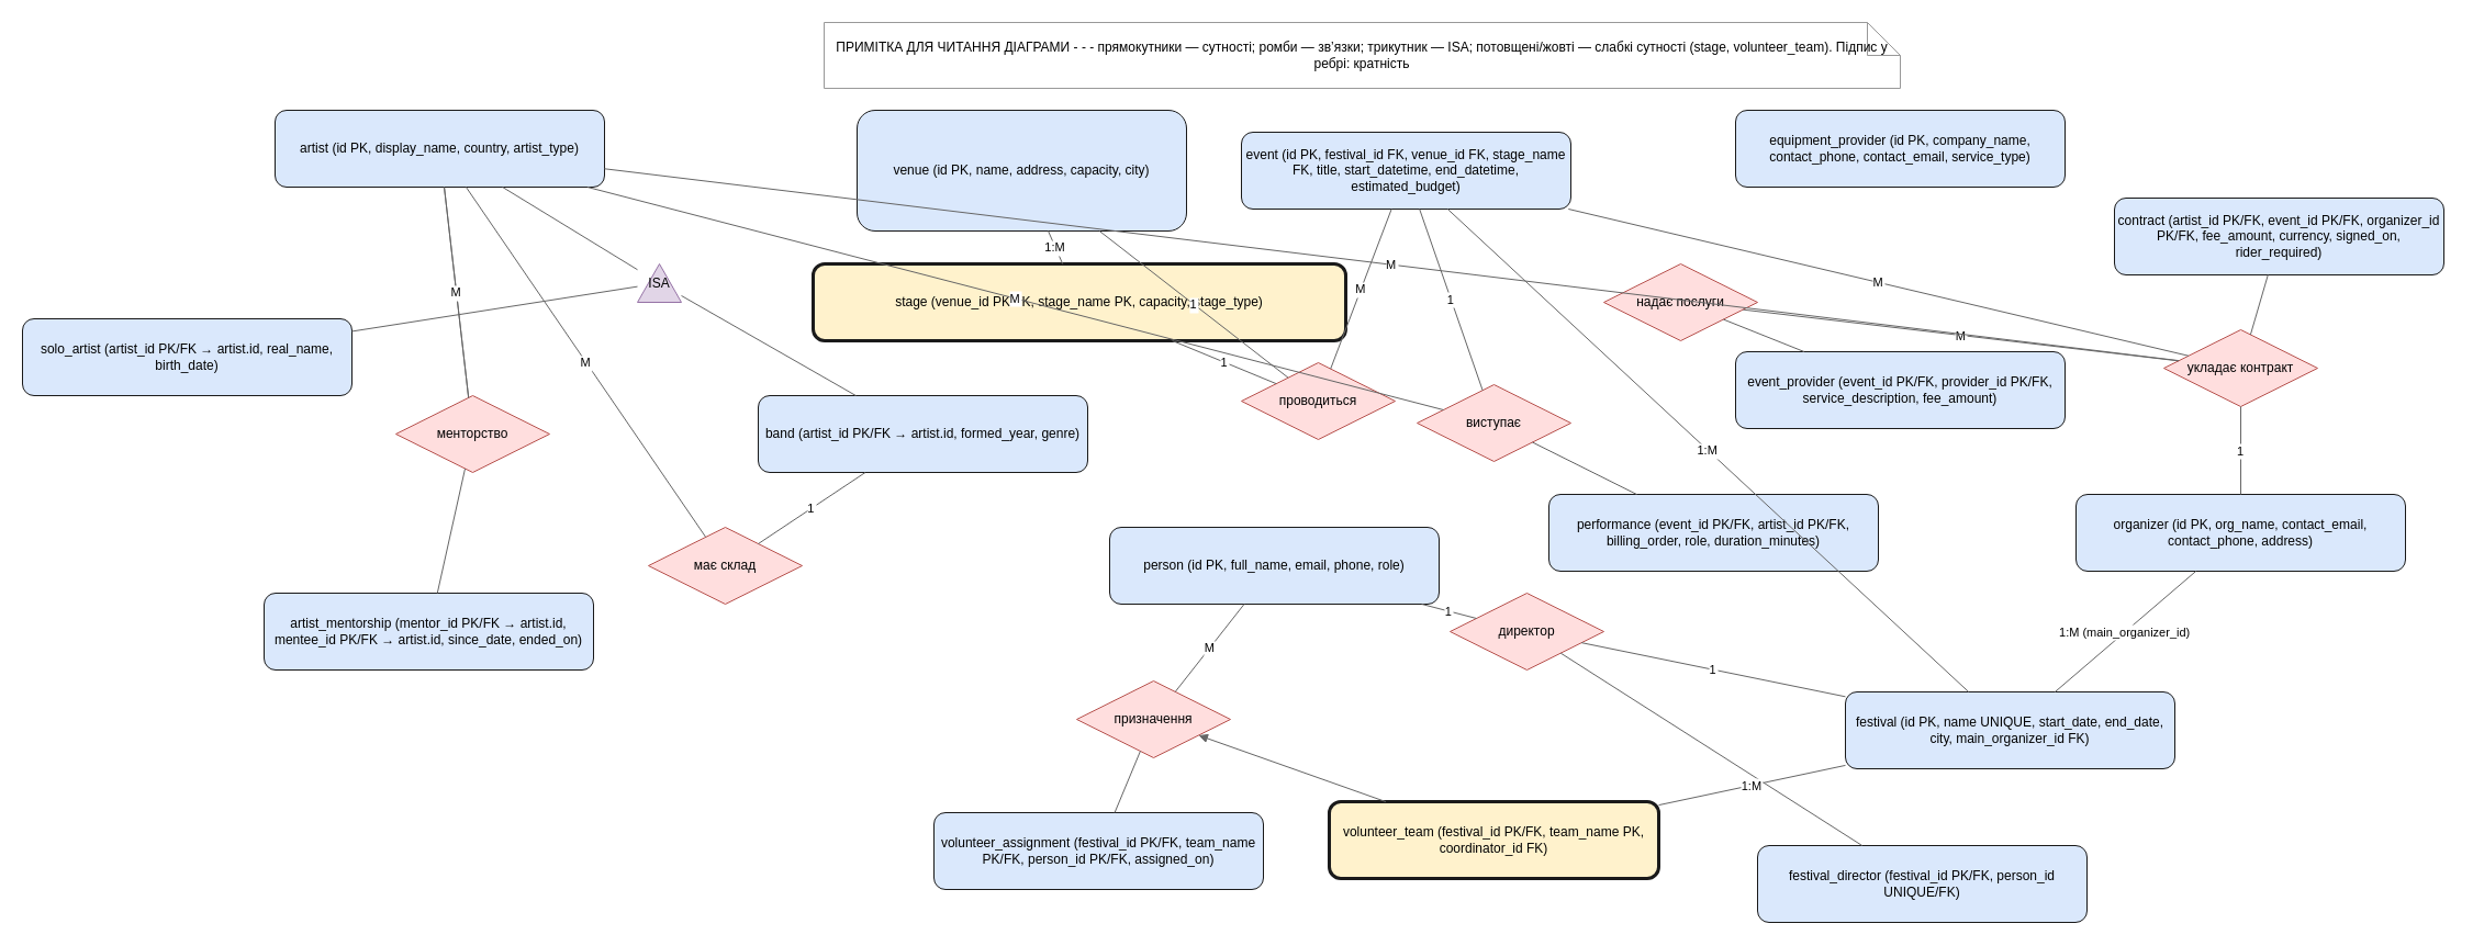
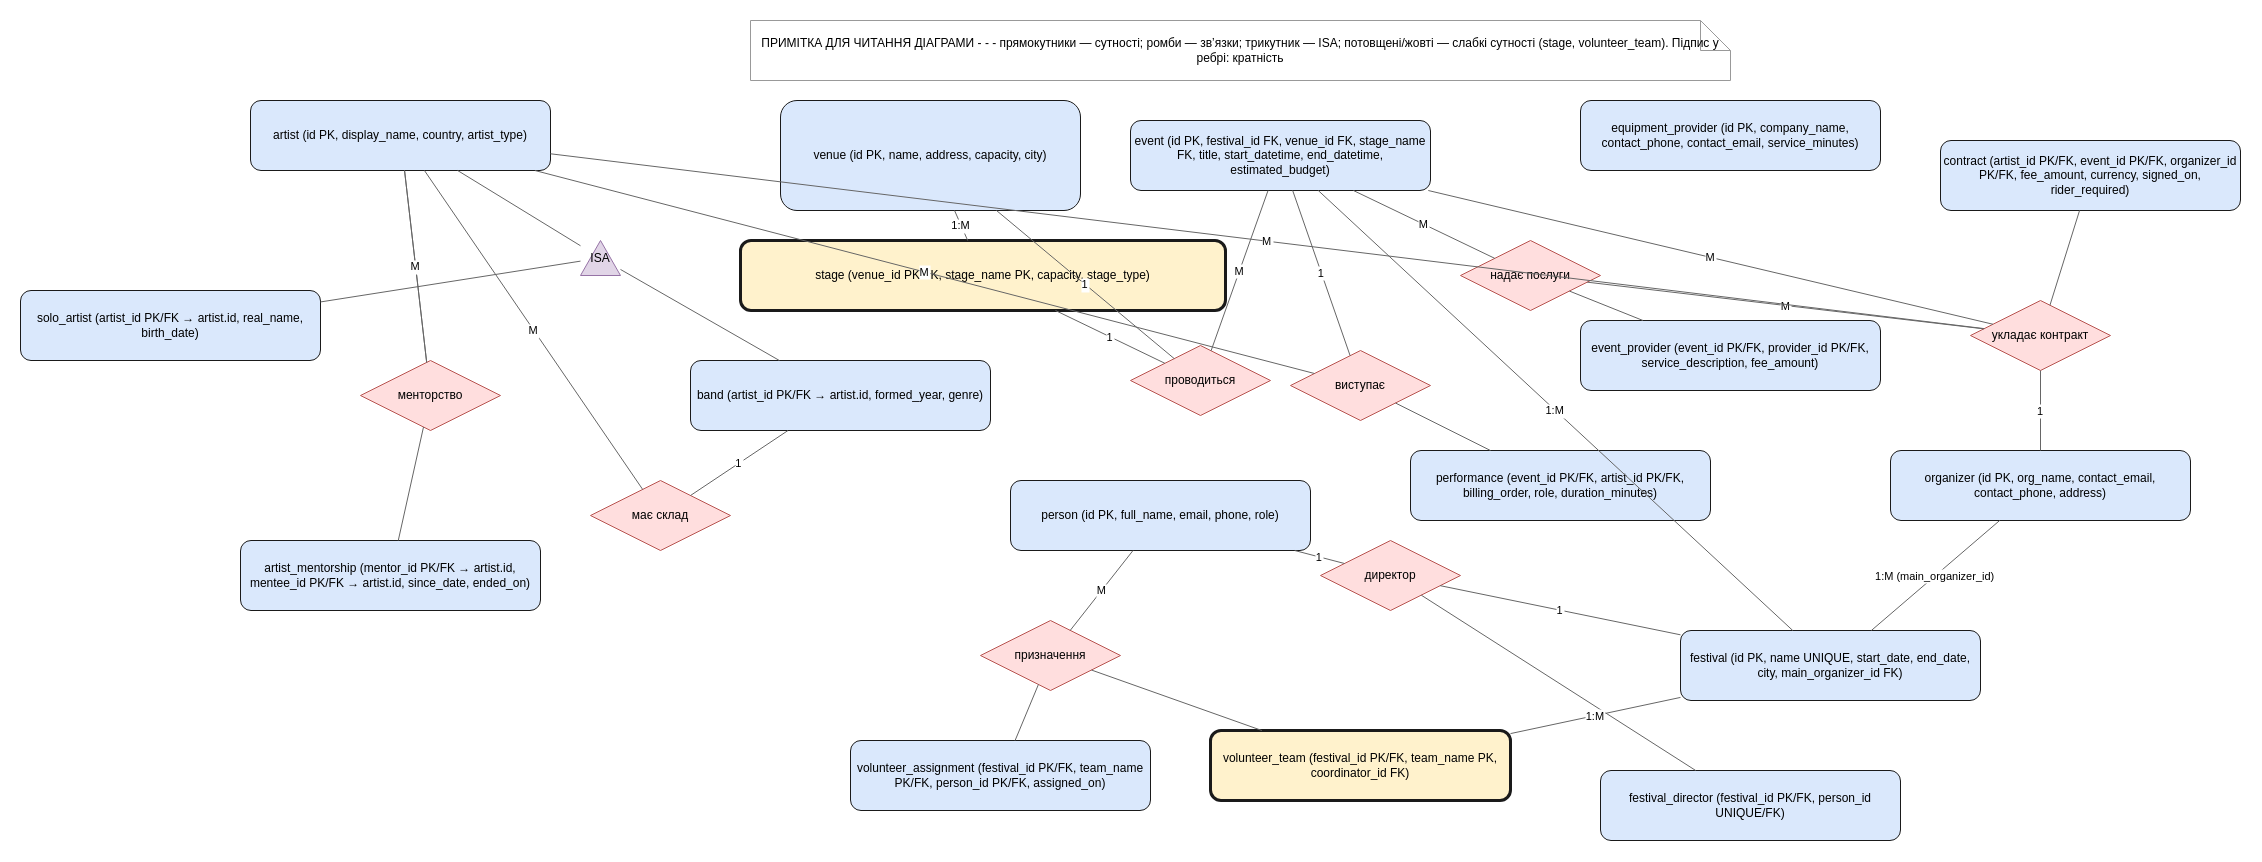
- <mxCell id="8" value="equipment_provider (id PK, company_name, contact_phone, contact_email, service_type)" style="shape=rectangle;rounded=1;whiteSpace=wrap;glass=0;strokeColor=#1a1a1a;fillColor=#dae8fc;" parent="1" vertex="1"><mxGeometry x="1580" y="100" width="300" height="70" as="geometry" /></mxCell>
+ <mxCell id="8" value="equipment_provider (id PK, company_name, contact_phone, contact_email, service_minutes)" style="shape=rectangle;rounded=1;whiteSpace=wrap;glass=0;strokeColor=#1a1a1a;fillColor=#dae8fc;" parent="1" vertex="1"><mxGeometry x="1580" y="100" width="300" height="70" as="geometry" /></mxCell>
- <mxCell id="10" value="contract (artist_id PK/FK, event_id PK/FK, organizer_id PK/FK, fee_amount, currency, signed_on, rider_required)" style="shape=rectangle;rounded=1;whiteSpace=wrap;glass=0;strokeColor=#1a1a1a;fillColor=#dae8fc;" parent="1" vertex="1"><mxGeometry x="1925" y="180" width="300" height="70" as="geometry" /></mxCell>
+ <mxCell id="10" value="contract (artist_id PK/FK, event_id PK/FK, organizer_id PK/FK, fee_amount, currency, signed_on, rider_required)" style="shape=rectangle;rounded=1;whiteSpace=wrap;glass=0;strokeColor=#1a1a1a;fillColor=#dae8fc;" parent="1" vertex="1"><mxGeometry x="1940" y="140" width="300" height="70" as="geometry" /></mxCell>
+ <mxCell id="37" value="M" style="endArrow=none;startArrow=none;strokeColor=#666666;" parent="1" source="7" target="22" edge="1"><mxGeometry relative="1" as="geometry" /></mxCell>
- <mxCell id="20" value="проводиться" style="shape=rhombus;perimeter=rhombusPerimeter;whiteSpace=wrap;fillColor=#ffdede;strokeColor=#b85450;" parent="1" vertex="1"><mxGeometry x="1130" y="330" width="140" height="70" as="geometry" /></mxCell>
+ <mxCell id="20" value="проводиться" style="shape=rhombus;perimeter=rhombusPerimeter;whiteSpace=wrap;fillColor=#ffdede;strokeColor=#b85450;" parent="1" vertex="1"><mxGeometry x="1130" y="345" width="140" height="70" as="geometry" /></mxCell>
- <mxCell id="48" value="" style="endArrow=block;startArrow=none;strokeColor=#666666;" parent="1" source="16" target="26" edge="1"><mxGeometry relative="1" as="geometry" /></mxCell>
+ <mxCell id="48" value="" style="endArrow=none;startArrow=none;strokeColor=#666666;" parent="1" source="16" target="26" edge="1"><mxGeometry relative="1" as="geometry" /></mxCell>
